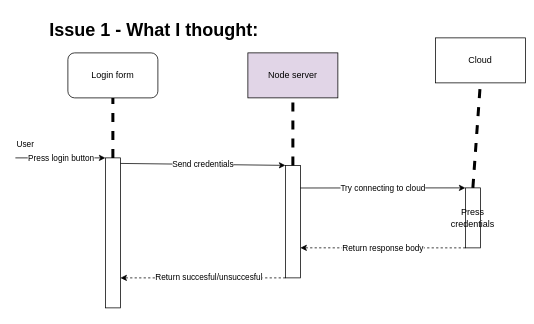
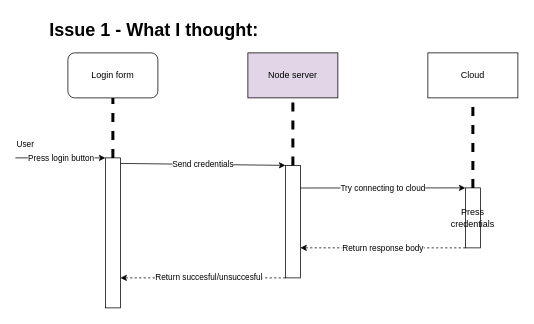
- <mxCell id="4" value="Cloud" style="rounded=0;whiteSpace=wrap;html=1;" vertex="1" parent="1"><mxGeometry x="580" y="50" width="120" height="60" as="geometry" /></mxCell>
+ <mxCell id="4" value="Cloud" style="rounded=0;whiteSpace=wrap;html=1;" vertex="1" parent="1"><mxGeometry x="570" y="70" width="120" height="60" as="geometry" /></mxCell>
